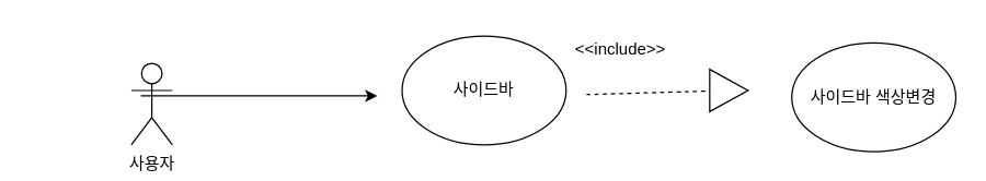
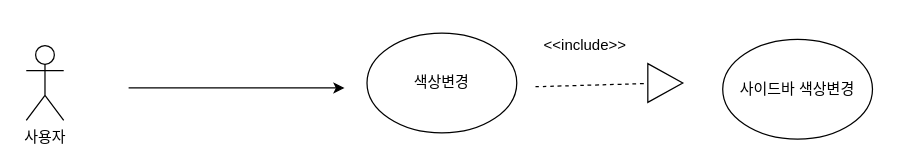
- <mxCell id="8" value="&amp;lt;&amp;lt;include&amp;gt;&amp;gt;" style="text;html=1;align=center;verticalAlign=middle;whiteSpace=wrap;rounded=0;" vertex="1" parent="1"><mxGeometry x="423" y="20.5" width="60" height="30" as="geometry" /></mxCell>
+ <mxCell id="8" value="&amp;lt;&amp;lt;include&amp;gt;&amp;gt;" style="text;html=1;align=center;verticalAlign=middle;whiteSpace=wrap;rounded=0;" vertex="1" parent="1"><mxGeometry x="438" y="20.5" width="60" height="30" as="geometry" /></mxCell>
- <mxCell id="3" value="사이드바" style="ellipse;whiteSpace=wrap;html=1;" vertex="1" parent="1"><mxGeometry x="293" y="26" width="120" height="80" as="geometry" /></mxCell>
+ <mxCell id="3" value="색상변경" style="ellipse;whiteSpace=wrap;html=1;" vertex="1" parent="1"><mxGeometry x="293" y="26" width="120" height="80" as="geometry" /></mxCell>
- <mxCell id="2" value="사용자" style="shape=umlActor;verticalLabelPosition=bottom;verticalAlign=top;html=1;" vertex="1" parent="1"><mxGeometry x="95" y="46" width="30" height="60" as="geometry" /></mxCell>
+ <mxCell id="2" value="사용자" style="shape=umlActor;verticalLabelPosition=bottom;verticalAlign=top;html=1;" vertex="1" parent="1"><mxGeometry x="20" y="36" width="30" height="60" as="geometry" /></mxCell>
